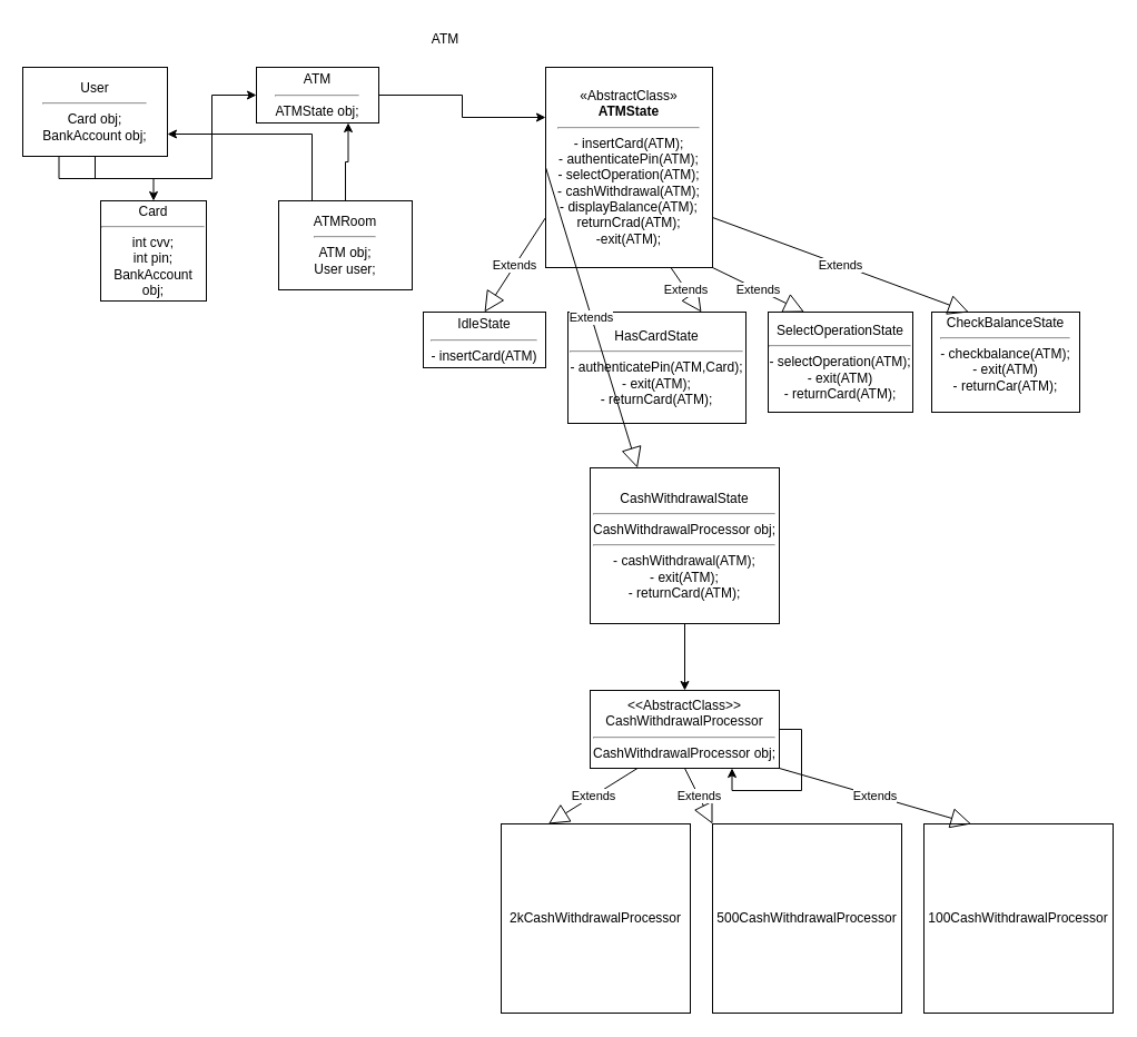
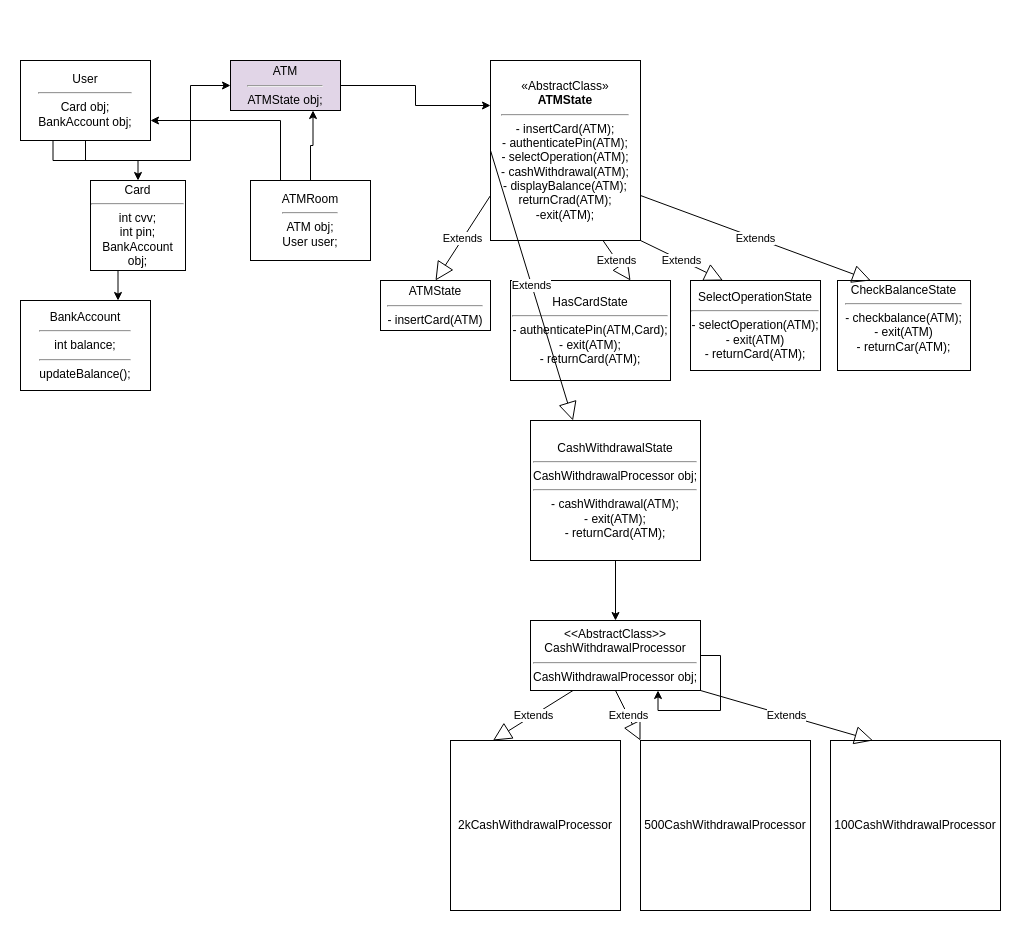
- <mxCell id="2" value="ATM" style="text;html=1;align=center;verticalAlign=middle;whiteSpace=wrap;rounded=0;" vertex="1" parent="1"><mxGeometry x="370" width="60" height="30" as="geometry" y="20" /></mxCell>
- <mxCell id="24" value="ATM&lt;hr&gt;ATMState obj;" style="html=1;whiteSpace=wrap;" vertex="1" parent="1"><mxGeometry x="230" y="60" width="110" height="50" as="geometry" /></mxCell>
+ <mxCell id="24" value="ATM&lt;hr&gt;ATMState obj;" style="html=1;whiteSpace=wrap;fillColor=#e1d5e7;" vertex="1" parent="1"><mxGeometry x="230" y="60" width="110" height="50" as="geometry" /></mxCell>
+ <mxCell id="28" style="edgeStyle=orthogonalEdgeStyle;rounded=0;orthogonalLoop=1;jettySize=auto;html=1;exitX=0.5;exitY=1;exitDx=0;exitDy=0;entryX=0.75;entryY=0;entryDx=0;entryDy=0;" edge="1" parent="1" source="29" target="30"><mxGeometry relative="1" as="geometry" /></mxCell>
- <mxCell id="4" value="IdleState&lt;hr&gt;- insertCard(ATM)" style="html=1;whiteSpace=wrap;" vertex="1" parent="1"><mxGeometry x="380" y="280" width="110" height="50" as="geometry" /></mxCell>
+ <mxCell id="4" value="ATMState&lt;hr&gt;- insertCard(ATM)" style="html=1;whiteSpace=wrap;" vertex="1" parent="1"><mxGeometry x="380" y="280" width="110" height="50" as="geometry" /></mxCell>
+ <mxCell id="30" value="BankAccount&lt;hr&gt;int balance;&lt;hr&gt;updateBalance();" style="html=1;whiteSpace=wrap;" vertex="1" parent="1"><mxGeometry x="20" y="300" width="130" height="90" as="geometry" /></mxCell>
